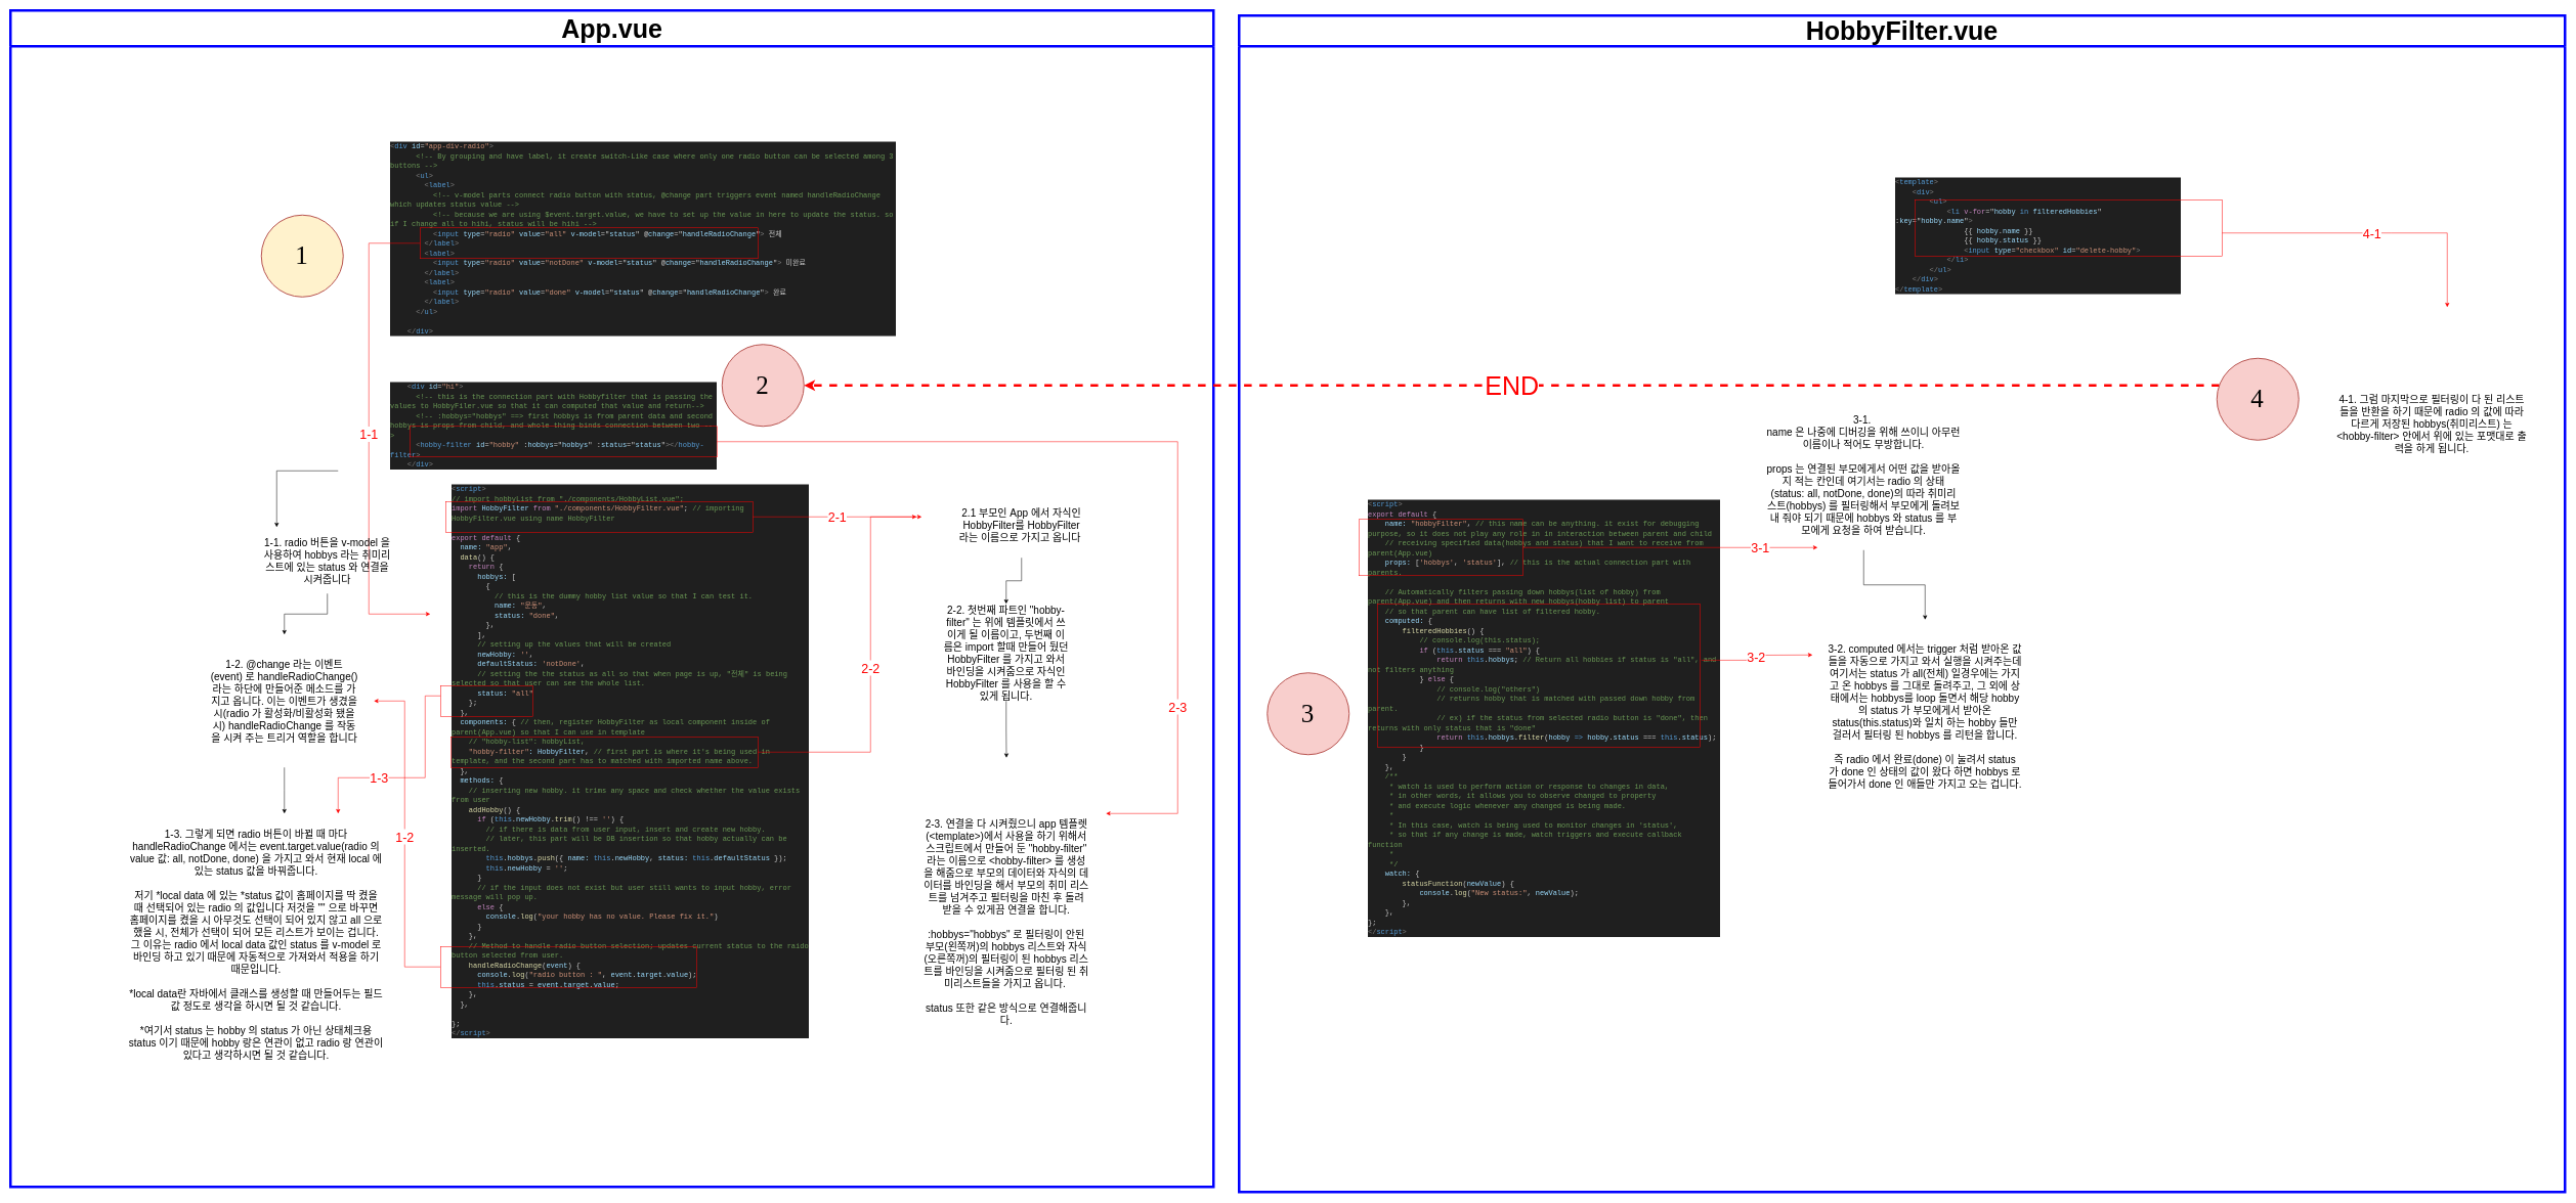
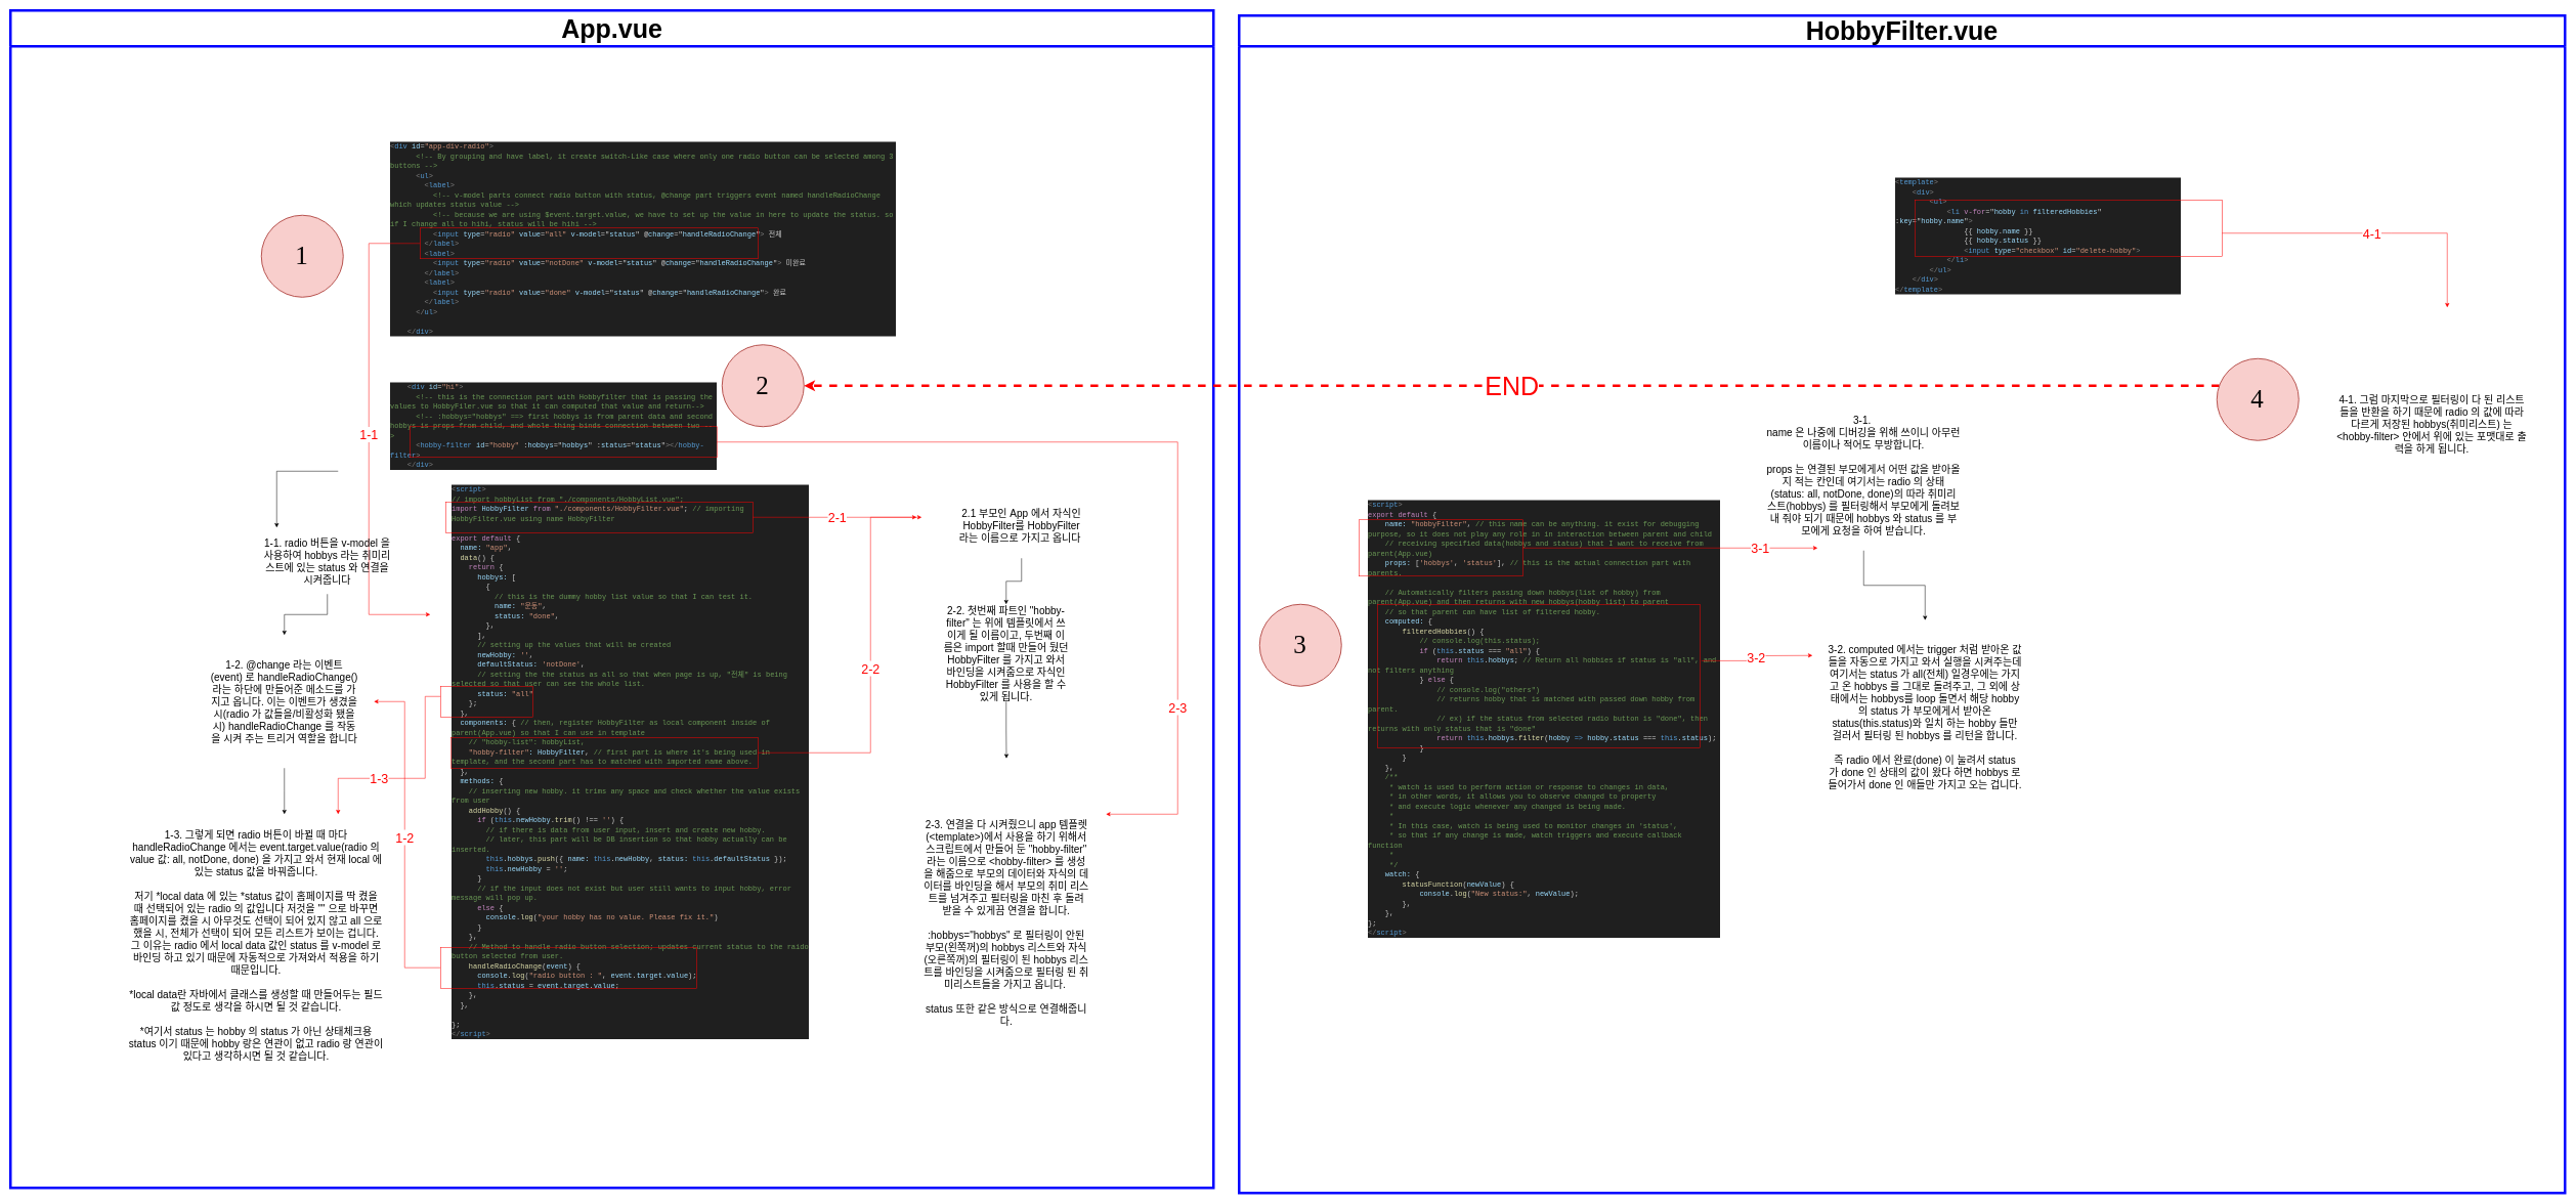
- <mxCell id="22" value="1" style="ellipse;whiteSpace=wrap;html=1;aspect=fixed;strokeWidth=2;fontFamily=Tahoma;spacingBottom=4;spacingRight=2;strokeColor=#b85450;fontSize=50;fillColor=#fff2cc;" vertex="1" parent="1"><mxGeometry x="510" y="420" width="160" height="160" as="geometry" /></mxCell>
+ <mxCell id="22" value="1" style="ellipse;whiteSpace=wrap;html=1;aspect=fixed;strokeWidth=2;fontFamily=Tahoma;spacingBottom=4;spacingRight=2;strokeColor=#b85450;fontSize=50;fillColor=#f8cecc;" vertex="1" parent="1"><mxGeometry x="510" y="420" width="160" height="160" as="geometry" /></mxCell>
- <mxCell id="17" value="1-2. @change 라는 이벤트(event) 로 handleRadioChange() 라는 하단에 만들어준 메소드를 가지고 옵니다. 이는 이벤트가 생겼을 시(radio 가 활성화/비활성화 됐을 시) handleRadioChange 를 작동을 시켜 주는 트리거 역할을 합니다" style="text;html=1;align=center;verticalAlign=middle;whiteSpace=wrap;rounded=0;fontSize=20;" vertex="1" parent="1"><mxGeometry x="410" y="1240" width="290" height="260" as="geometry" /></mxCell>
+ <mxCell id="17" value="1-2. @change 라는 이벤트(event) 로 handleRadioChange() 라는 하단에 만들어준 메소드를 가지고 옵니다. 이는 이벤트가 생겼을 시(radio 가 값들을/비활성화 됐을 시) handleRadioChange 를 작동을 시켜 주는 트리거 역할을 합니다" style="text;html=1;align=center;verticalAlign=middle;whiteSpace=wrap;rounded=0;fontSize=20;" vertex="1" parent="1"><mxGeometry x="410" y="1240" width="290" height="260" as="geometry" /></mxCell>
- <mxCell id="41" value="3" style="ellipse;whiteSpace=wrap;html=1;aspect=fixed;strokeWidth=2;fontFamily=Tahoma;spacingBottom=4;spacingRight=2;strokeColor=#b85450;fontSize=50;fillColor=#f8cecc;" vertex="1" parent="1"><mxGeometry x="2475" y="1315" width="160" height="160" as="geometry" /></mxCell>
+ <mxCell id="41" value="3" style="ellipse;whiteSpace=wrap;html=1;aspect=fixed;strokeWidth=2;fontFamily=Tahoma;spacingBottom=4;spacingRight=2;strokeColor=#b85450;fontSize=50;fillColor=#f8cecc;" vertex="1" parent="1"><mxGeometry x="2460" y="1180" width="160" height="160" as="geometry" /></mxCell>
